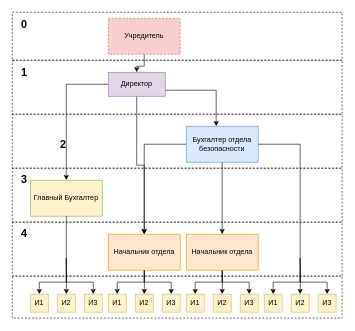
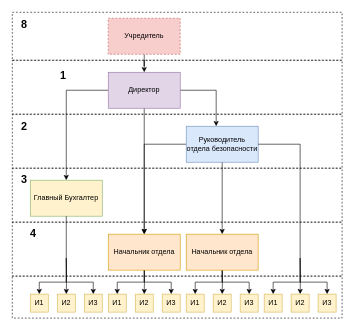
- <mxCell id="42" value="&lt;b&gt;&lt;font style=&quot;font-size: 18px&quot;&gt;0&lt;/font&gt;&lt;/b&gt;" style="text;html=1;strokeColor=none;fillColor=none;align=center;verticalAlign=middle;whiteSpace=wrap;rounded=0;" parent="1" vertex="1"><mxGeometry x="20" y="30" width="40" height="20" as="geometry" /></mxCell>
+ <mxCell id="42" value="&lt;b&gt;&lt;font style=&quot;font-size: 18px&quot;&gt;8&lt;/font&gt;&lt;/b&gt;" style="text;html=1;strokeColor=none;fillColor=none;align=center;verticalAlign=middle;whiteSpace=wrap;rounded=0;" parent="1" vertex="1"><mxGeometry x="20" y="30" width="40" height="20" as="geometry" /></mxCell>
- <mxCell id="43" value="&lt;b&gt;&lt;font style=&quot;font-size: 18px&quot;&gt;1&lt;/font&gt;&lt;/b&gt;" style="text;html=1;strokeColor=none;fillColor=none;align=center;verticalAlign=middle;whiteSpace=wrap;rounded=0;" parent="1" vertex="1"><mxGeometry x="20" y="110" width="40" height="20" as="geometry" /></mxCell>
+ <mxCell id="43" value="&lt;b&gt;&lt;font style=&quot;font-size: 18px&quot;&gt;1&lt;/font&gt;&lt;/b&gt;" style="text;html=1;strokeColor=none;fillColor=none;align=center;verticalAlign=middle;whiteSpace=wrap;rounded=0;" parent="1" vertex="1"><mxGeometry x="85" y="115" width="40" height="20" as="geometry" /></mxCell>
- <mxCell id="13" value="Директор" style="rounded=0;whiteSpace=wrap;html=1;fillColor=#e1d5e7;strokeColor=#9673a6;" parent="1" vertex="1"><mxGeometry x="180" y="120" width="95" height="40" as="geometry" /></mxCell>
+ <mxCell id="13" value="Директор" style="rounded=0;whiteSpace=wrap;html=1;fillColor=#e1d5e7;strokeColor=#9673a6;" parent="1" vertex="1"><mxGeometry x="180" y="120" width="120" height="60" as="geometry" /></mxCell>
- <mxCell id="44" value="&lt;b&gt;&lt;font style=&quot;font-size: 18px&quot;&gt;2&lt;/font&gt;&lt;/b&gt;" style="text;html=1;strokeColor=none;fillColor=none;align=center;verticalAlign=middle;whiteSpace=wrap;rounded=0;" parent="1" vertex="1"><mxGeometry x="85" y="230" width="40" height="20" as="geometry" /></mxCell>
+ <mxCell id="44" value="&lt;b&gt;&lt;font style=&quot;font-size: 18px&quot;&gt;2&lt;/font&gt;&lt;/b&gt;" style="text;html=1;strokeColor=none;fillColor=none;align=center;verticalAlign=middle;whiteSpace=wrap;rounded=0;" parent="1" vertex="1"><mxGeometry x="20" y="200" width="40" height="20" as="geometry" /></mxCell>
- <mxCell id="16" value="Бухгалтер отдела безопасности" style="rounded=0;whiteSpace=wrap;html=1;fillColor=#dae8fc;strokeColor=#6c8ebf;" parent="1" vertex="1"><mxGeometry x="310" y="210" width="120" height="60" as="geometry" /></mxCell>
+ <mxCell id="16" value="Руководитель отдела безопасности" style="rounded=0;whiteSpace=wrap;html=1;fillColor=#dae8fc;strokeColor=#6c8ebf;" parent="1" vertex="1"><mxGeometry x="310" y="210" width="120" height="60" as="geometry" /></mxCell>
- <mxCell id="46" value="&lt;b&gt;&lt;font style=&quot;font-size: 18px&quot;&gt;4&lt;/font&gt;&lt;/b&gt;" style="text;html=1;strokeColor=none;fillColor=none;align=center;verticalAlign=middle;whiteSpace=wrap;rounded=0;" parent="1" vertex="1"><mxGeometry x="20" y="380" width="40" height="20" as="geometry" /></mxCell>
+ <mxCell id="46" value="&lt;b&gt;&lt;font style=&quot;font-size: 18px&quot;&gt;4&lt;/font&gt;&lt;/b&gt;" style="text;html=1;strokeColor=none;fillColor=none;align=center;verticalAlign=middle;whiteSpace=wrap;rounded=0;" parent="1" vertex="1"><mxGeometry x="35" y="380" width="40" height="20" as="geometry" /></mxCell>
